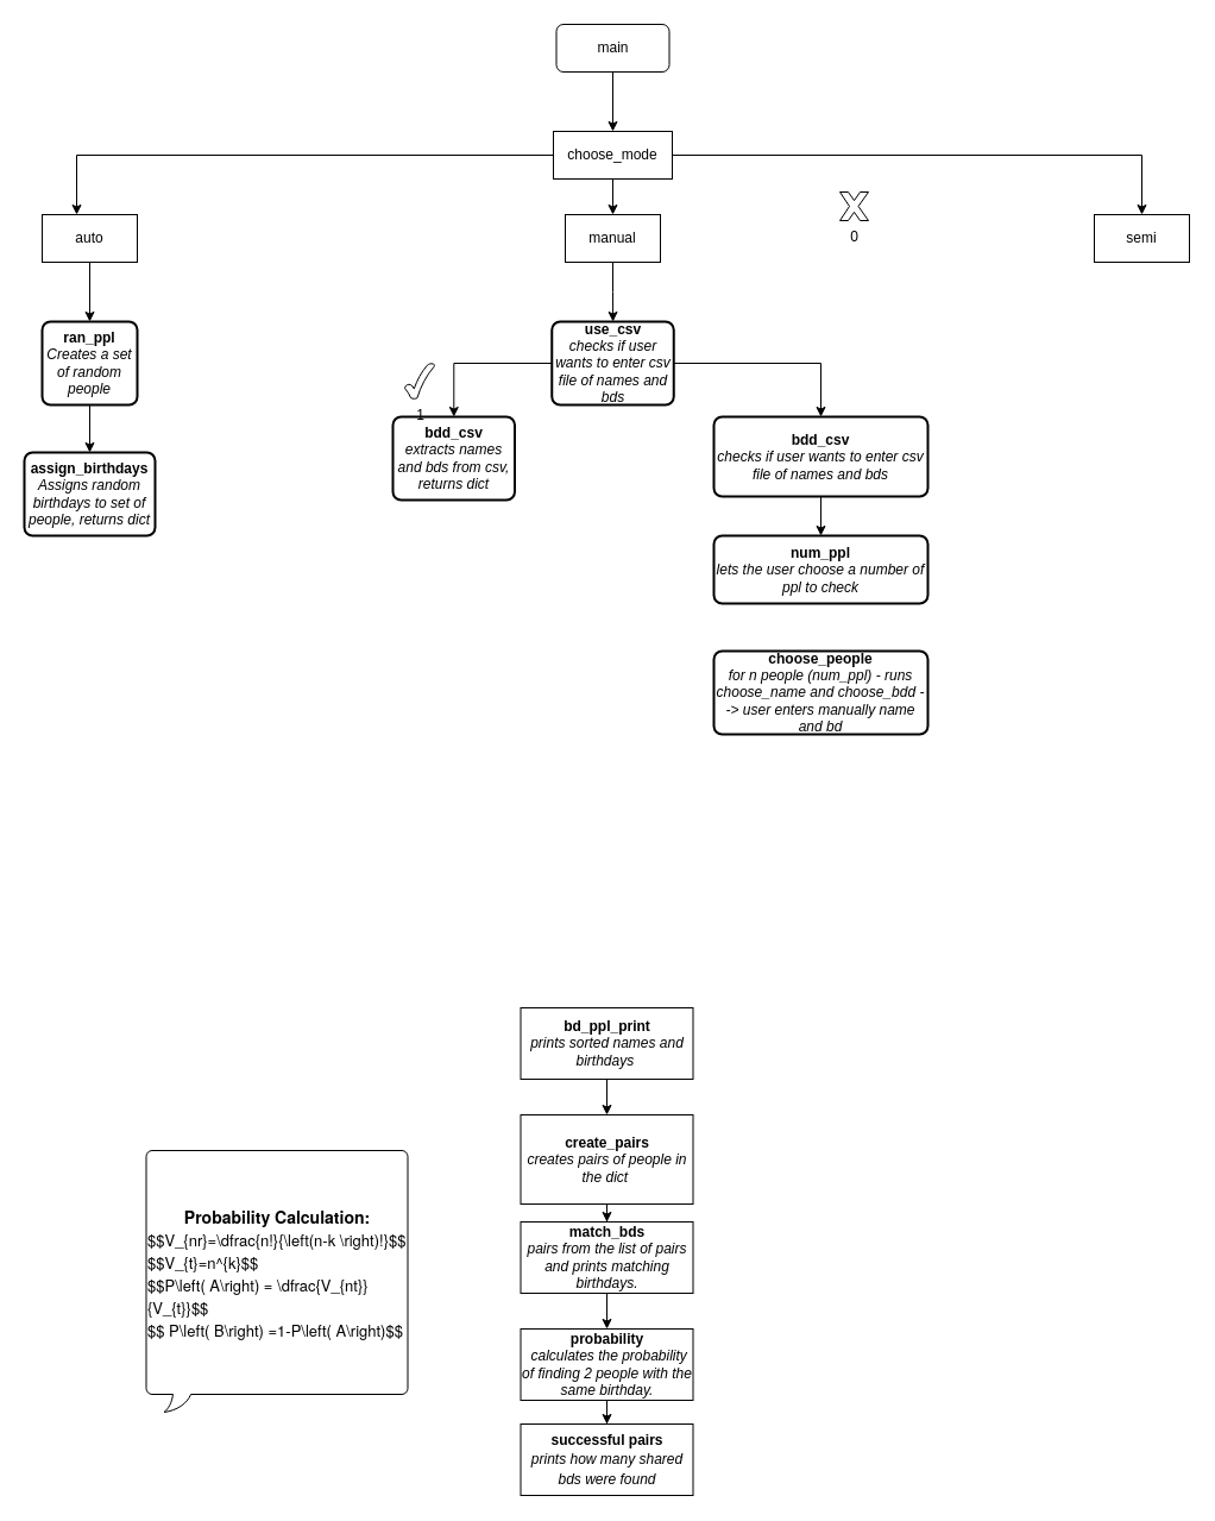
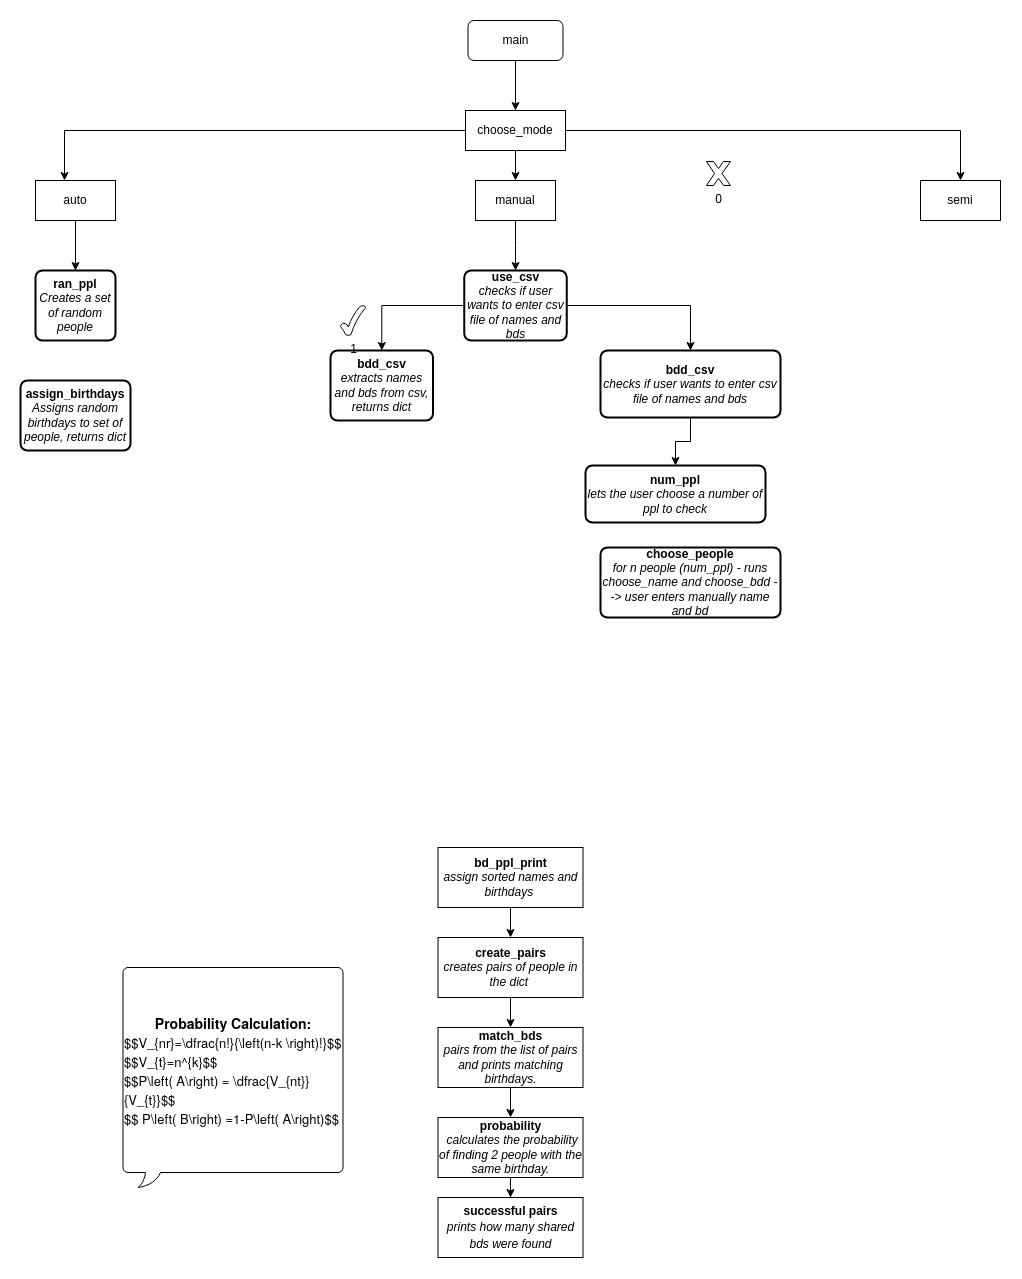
- <mxCell id="13" style="edgeStyle=orthogonalEdgeStyle;rounded=0;orthogonalLoop=1;jettySize=auto;html=1;" edge="1" parent="1" source="14" target="15"><mxGeometry relative="1" as="geometry" /></mxCell>
- <mxCell id="34" value="&lt;b&gt;num_ppl&lt;br&gt;&lt;/b&gt;&lt;i&gt;lets the user choose a number of ppl to check&lt;/i&gt;" style="rounded=1;whiteSpace=wrap;html=1;absoluteArcSize=1;arcSize=14;strokeWidth=2;shadow=0;glass=0;sketch=0;fontSize=12;" vertex="1" parent="1"><mxGeometry x="600" y="450" width="180" height="57" as="geometry" /></mxCell>
+ <mxCell id="34" value="&lt;b&gt;num_ppl&lt;br&gt;&lt;/b&gt;&lt;i&gt;lets the user choose a number of ppl to check&lt;/i&gt;" style="rounded=1;whiteSpace=wrap;html=1;absoluteArcSize=1;arcSize=14;strokeWidth=2;shadow=0;glass=0;sketch=0;fontSize=12;" vertex="1" parent="1"><mxGeometry x="585" y="465" width="180" height="57" as="geometry" /></mxCell>
- <mxCell id="17" value="&lt;b&gt;bd_ppl_print&lt;/b&gt;&lt;br&gt;&lt;i&gt;prints sorted names and birthdays&amp;nbsp;&lt;/i&gt;" style="rounded=0;whiteSpace=wrap;html=1;shadow=0;glass=0;sketch=0;" vertex="1" parent="1"><mxGeometry x="437.5" y="847" width="145" height="60" as="geometry" /></mxCell>
+ <mxCell id="17" value="&lt;b&gt;bd_ppl_print&lt;/b&gt;&lt;br&gt;&lt;i&gt;assign sorted names and birthdays&amp;nbsp;&lt;/i&gt;" style="rounded=0;whiteSpace=wrap;html=1;shadow=0;glass=0;sketch=0;" vertex="1" parent="1"><mxGeometry x="437.5" y="847" width="145" height="60" as="geometry" /></mxCell>
- <mxCell id="19" value="&lt;b&gt;create_pairs&lt;/b&gt;&lt;br&gt;&lt;i&gt;creates pairs of people in the dict&amp;nbsp;&lt;/i&gt;" style="rounded=0;whiteSpace=wrap;html=1;shadow=0;glass=0;sketch=0;" vertex="1" parent="1"><mxGeometry x="437.5" y="937" width="145" height="75" as="geometry" /></mxCell>
+ <mxCell id="19" value="&lt;b&gt;create_pairs&lt;/b&gt;&lt;br&gt;&lt;i&gt;creates pairs of people in the dict&amp;nbsp;&lt;/i&gt;" style="rounded=0;whiteSpace=wrap;html=1;shadow=0;glass=0;sketch=0;" vertex="1" parent="1"><mxGeometry x="437.5" y="937" width="145" height="60" as="geometry" /></mxCell>
